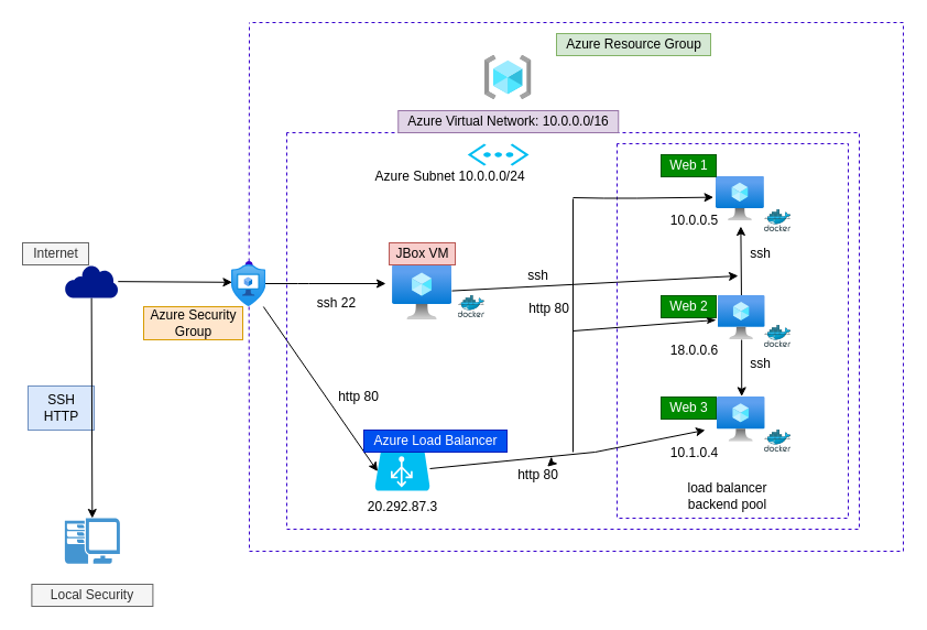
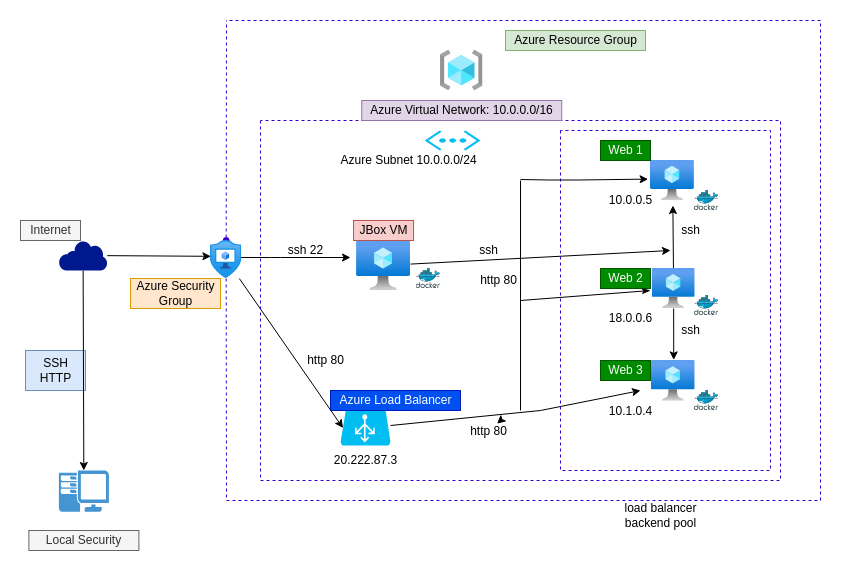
- <mxCell id="23" value="ssh 22" style="text;html=1;align=center;verticalAlign=middle;resizable=0;points=[];autosize=1;strokeColor=none;fillColor=none;" vertex="1" parent="1"><mxGeometry x="280" y="265" width="50" height="20" as="geometry" /></mxCell>
+ <mxCell id="23" value="ssh 22" style="text;html=1;align=center;verticalAlign=middle;resizable=0;points=[];autosize=1;strokeColor=none;fillColor=none;" vertex="1" parent="1"><mxGeometry x="280" y="240" width="50" height="20" as="geometry" /></mxCell>
- <mxCell id="48" value="load balancer&lt;br&gt;backend pool" style="text;html=1;align=center;verticalAlign=middle;resizable=0;points=[];autosize=1;strokeColor=none;fillColor=none;" vertex="1" parent="1"><mxGeometry x="615" y="435" width="90" height="30" as="geometry" /></mxCell>
+ <mxCell id="48" value="load balancer&lt;br&gt;backend pool" style="text;html=1;align=center;verticalAlign=middle;resizable=0;points=[];autosize=1;strokeColor=none;fillColor=none;" vertex="1" parent="1"><mxGeometry x="615" y="500" width="90" height="30" as="geometry" /></mxCell>
- <mxCell id="31" value="20.292.87.3" style="text;html=1;align=center;verticalAlign=middle;resizable=0;points=[];autosize=1;strokeColor=none;fillColor=none;" vertex="1" parent="1"><mxGeometry x="325" y="450" width="80" height="20" as="geometry" /></mxCell>
+ <mxCell id="31" value="20.222.87.3" style="text;html=1;align=center;verticalAlign=middle;resizable=0;points=[];autosize=1;strokeColor=none;fillColor=none;" vertex="1" parent="1"><mxGeometry x="325" y="450" width="80" height="20" as="geometry" /></mxCell>
